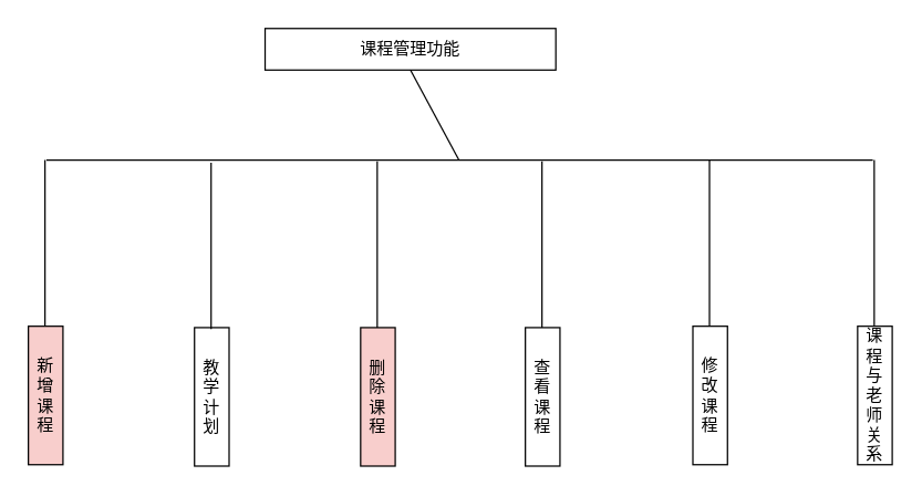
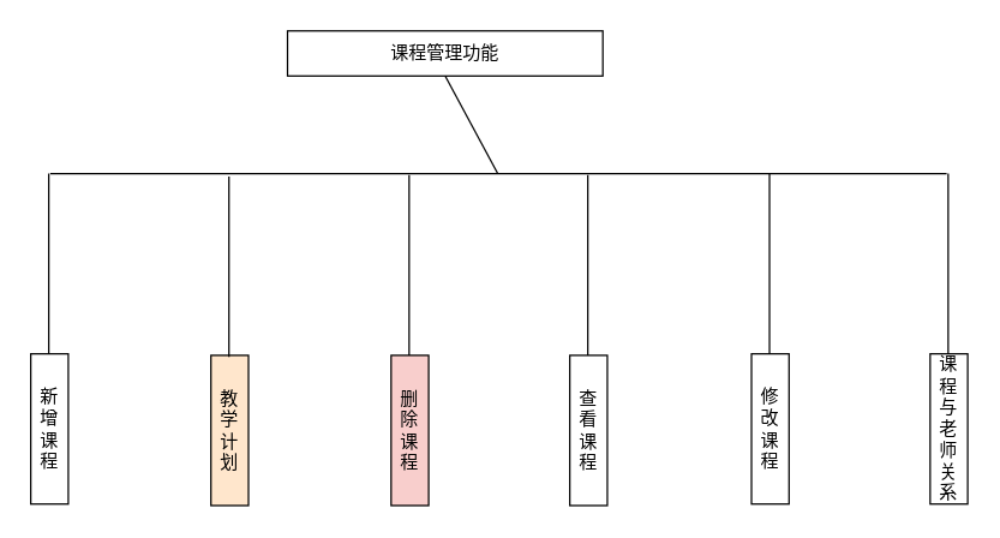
- <mxCell id="6" value="&lt;font face=&quot;宋体&quot;&gt;新增课程&lt;/font&gt;" style="rounded=0;whiteSpace=wrap;html=1;fillColor=#f8cecc;" vertex="1" parent="1"><mxGeometry x="20" y="235" width="25" height="100" as="geometry" /></mxCell>
+ <mxCell id="6" value="&lt;font face=&quot;宋体&quot;&gt;新增课程&lt;/font&gt;" style="rounded=0;whiteSpace=wrap;html=1;" vertex="1" parent="1"><mxGeometry x="20" y="235" width="25" height="100" as="geometry" /></mxCell>
- <mxCell id="4" value="&lt;font face=&quot;宋体&quot;&gt;教学计划&lt;/font&gt;" style="rounded=0;whiteSpace=wrap;html=1;" vertex="1" parent="1"><mxGeometry x="140" y="236" width="25" height="100" as="geometry" /></mxCell>
+ <mxCell id="4" value="&lt;font face=&quot;宋体&quot;&gt;教学计划&lt;/font&gt;" style="rounded=0;whiteSpace=wrap;html=1;fillColor=#ffe6cc;" vertex="1" parent="1"><mxGeometry x="140" y="236" width="25" height="100" as="geometry" /></mxCell>
